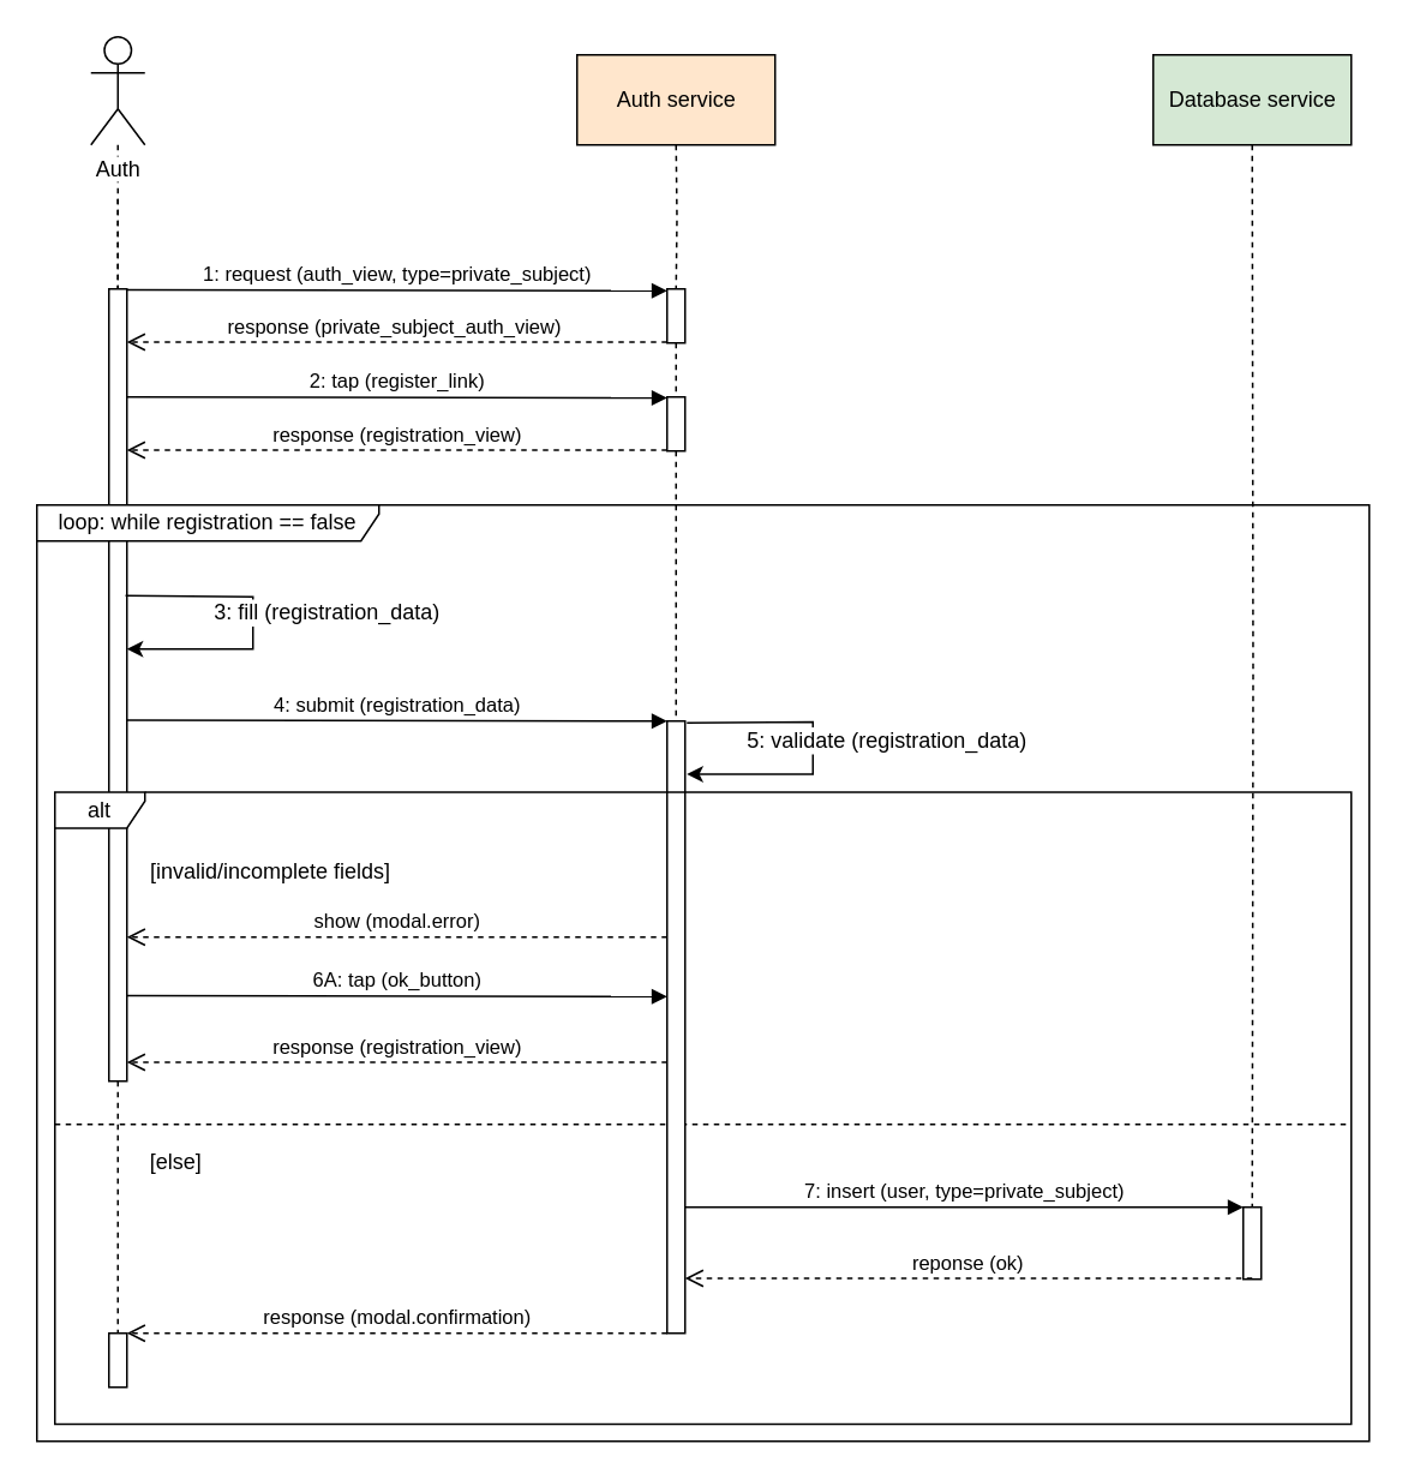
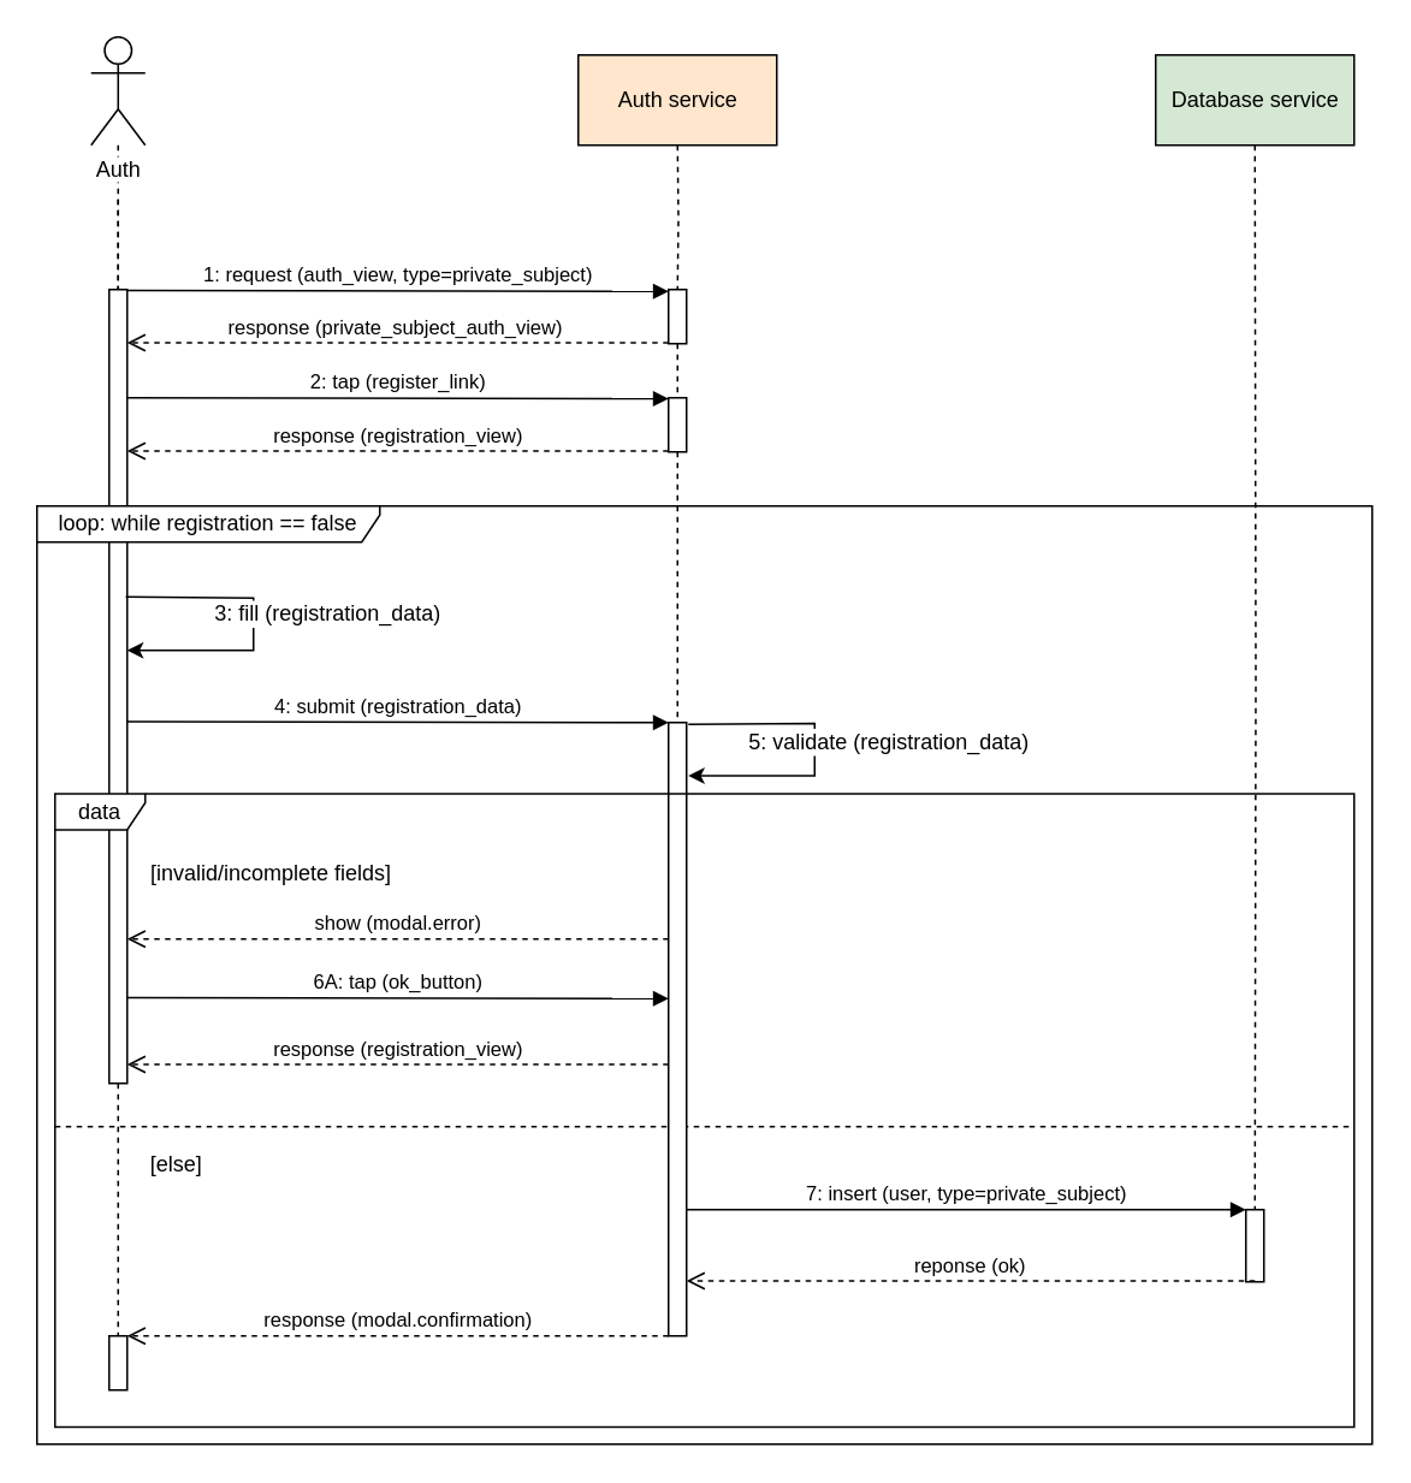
- <mxCell id="36" value="alt" style="shape=umlFrame;whiteSpace=wrap;html=1;width=50;height=20;" parent="1" vertex="1"><mxGeometry x="30" y="439.5" width="720" height="351" as="geometry" /></mxCell>
+ <mxCell id="36" value="data" style="shape=umlFrame;whiteSpace=wrap;html=1;width=50;height=20;" parent="1" vertex="1"><mxGeometry x="30" y="439.5" width="720" height="351" as="geometry" /></mxCell>
